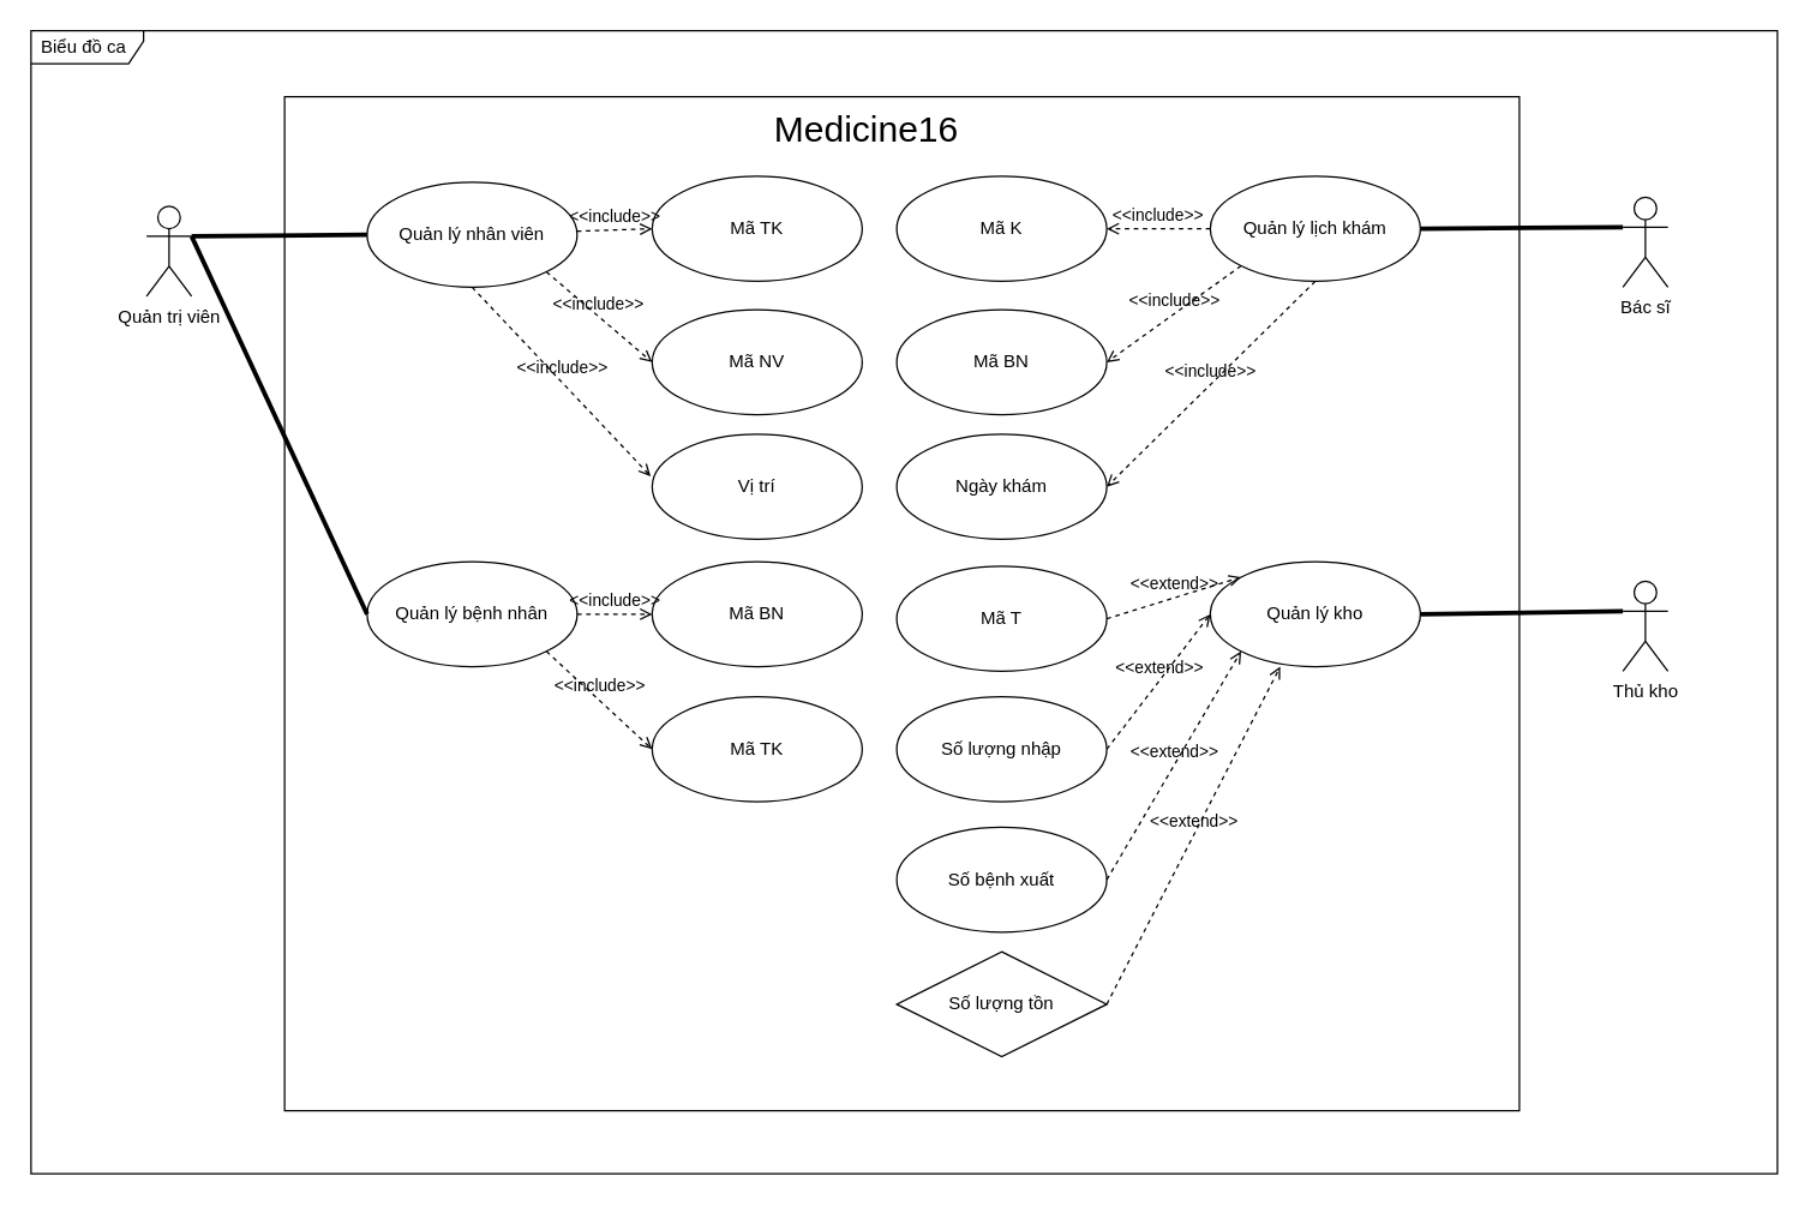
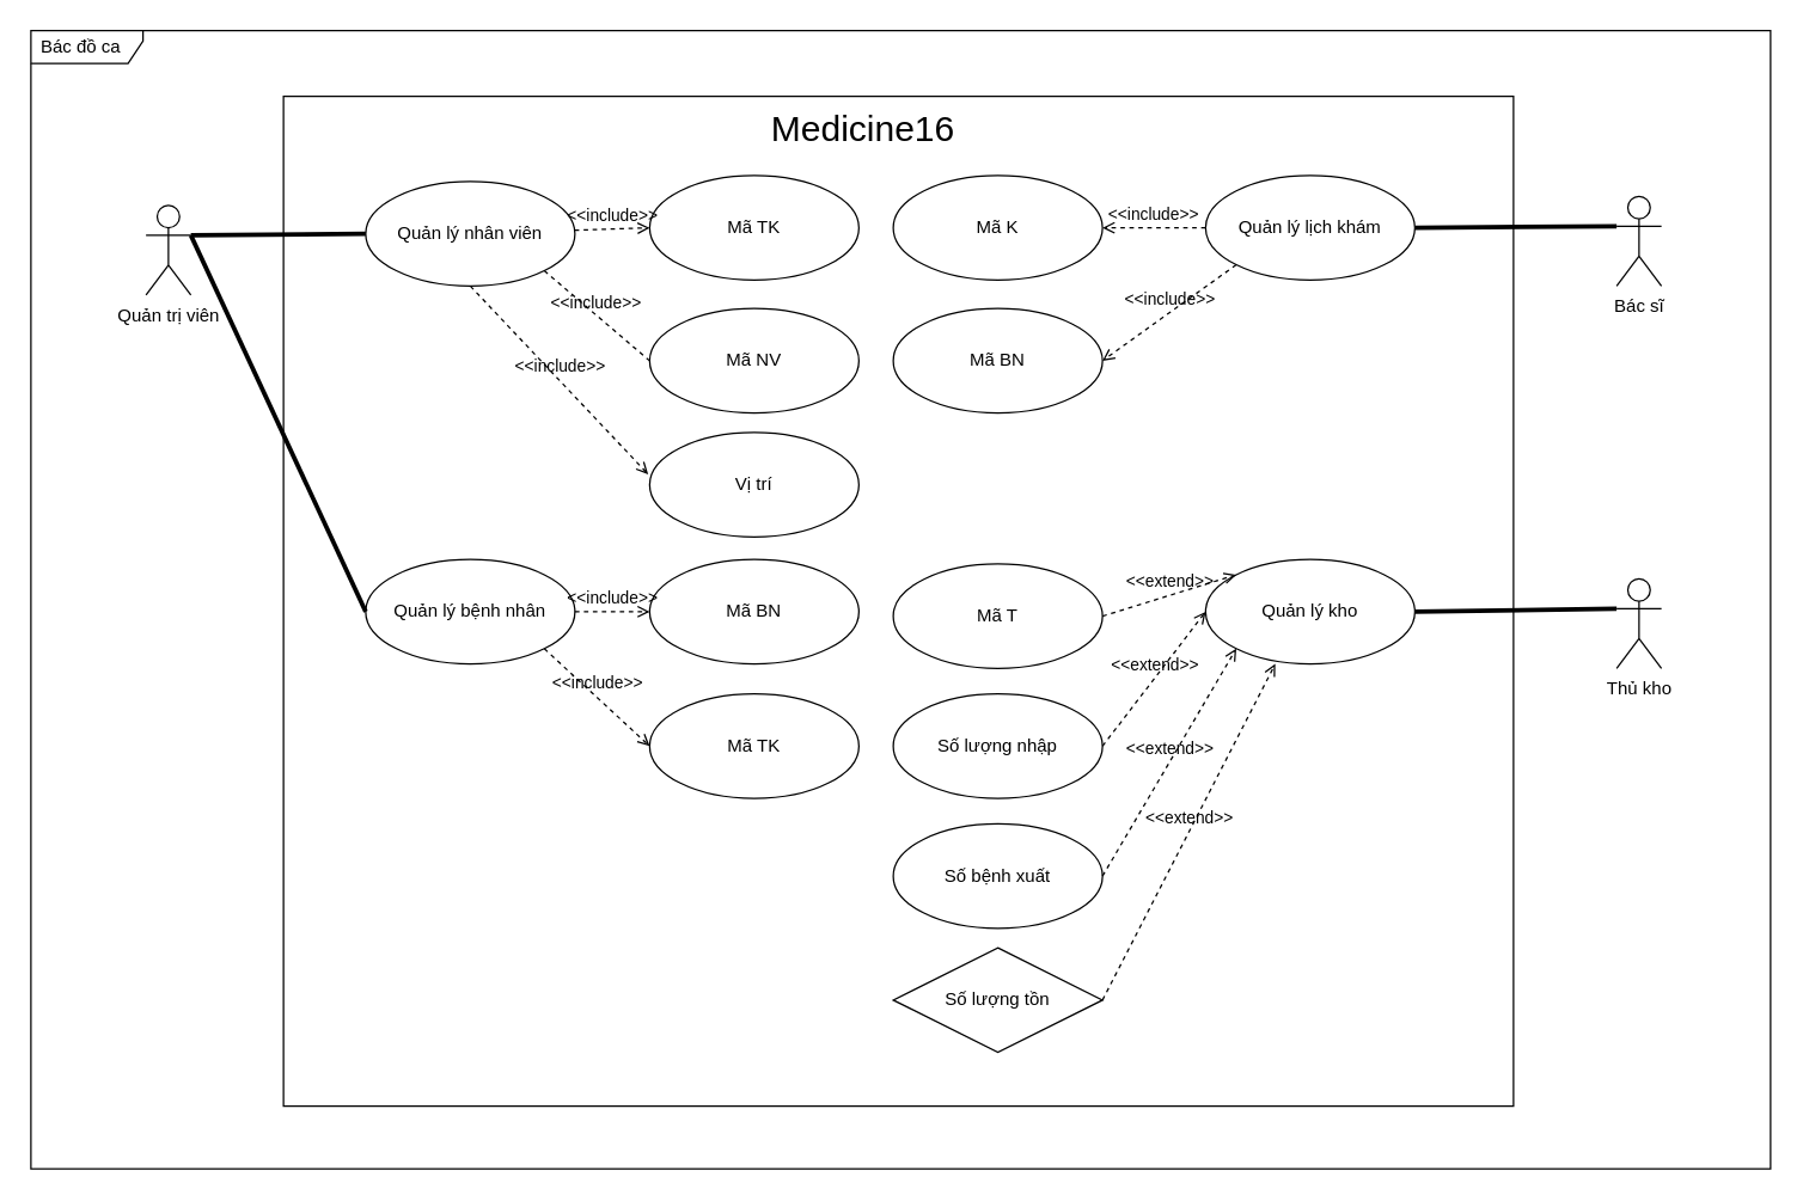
- <mxCell id="2" value="Biểu đồ ca" style="shape=umlFrame;whiteSpace=wrap;html=1;width=75;height=22;boundedLbl=1;verticalAlign=middle;align=left;spacingLeft=5;" parent="1" vertex="1"><mxGeometry x="20" y="20" width="1164" height="762" as="geometry" /></mxCell>
+ <mxCell id="2" value="Bác đồ ca" style="shape=umlFrame;whiteSpace=wrap;html=1;width=75;height=22;boundedLbl=1;verticalAlign=middle;align=left;spacingLeft=5;" parent="1" vertex="1"><mxGeometry x="20" y="20" width="1164" height="762" as="geometry" /></mxCell>
- <mxCell id="20" value="&amp;lt;&amp;lt;include&amp;gt;&amp;gt;" style="html=1;verticalAlign=bottom;labelBackgroundColor=none;endArrow=open;endFill=0;dashed=1;entryX=0;entryY=0.5;entryDx=0;entryDy=0;exitX=1;exitY=1;exitDx=0;exitDy=0;" parent="1" source="8" target="17" edge="1"><mxGeometry width="160" relative="1" as="geometry"><mxPoint x="369" y="669" as="sourcePoint" /><mxPoint x="529" y="669" as="targetPoint" /></mxGeometry></mxCell>
+ <mxCell id="20" value="&amp;lt;&amp;lt;include&amp;gt;&amp;gt;" style="html=1;verticalAlign=bottom;labelBackgroundColor=none;endArrow=none;endFill=0;dashed=1;entryX=0;entryY=0.5;entryDx=0;entryDy=0;exitX=1;exitY=1;exitDx=0;exitDy=0;" parent="1" source="8" target="17" edge="1"><mxGeometry width="160" relative="1" as="geometry"><mxPoint x="369" y="669" as="sourcePoint" /><mxPoint x="529" y="669" as="targetPoint" /></mxGeometry></mxCell>
- <mxCell id="31" value="&amp;lt;&amp;lt;include&amp;gt;&amp;gt;" style="html=1;verticalAlign=bottom;labelBackgroundColor=none;endArrow=open;endFill=0;dashed=1;exitX=0.5;exitY=1;exitDx=0;exitDy=0;entryX=1;entryY=0.5;entryDx=0;entryDy=0;" parent="1" source="25" target="28" edge="1"><mxGeometry width="160" relative="1" as="geometry"><mxPoint x="737" y="423" as="sourcePoint" /><mxPoint x="897" y="423" as="targetPoint" /></mxGeometry></mxCell>
- <mxCell id="28" value="Ngày khám" style="ellipse;whiteSpace=wrap;html=1;" parent="1" vertex="1"><mxGeometry x="597" y="289" width="140" height="70" as="geometry" /></mxCell>
